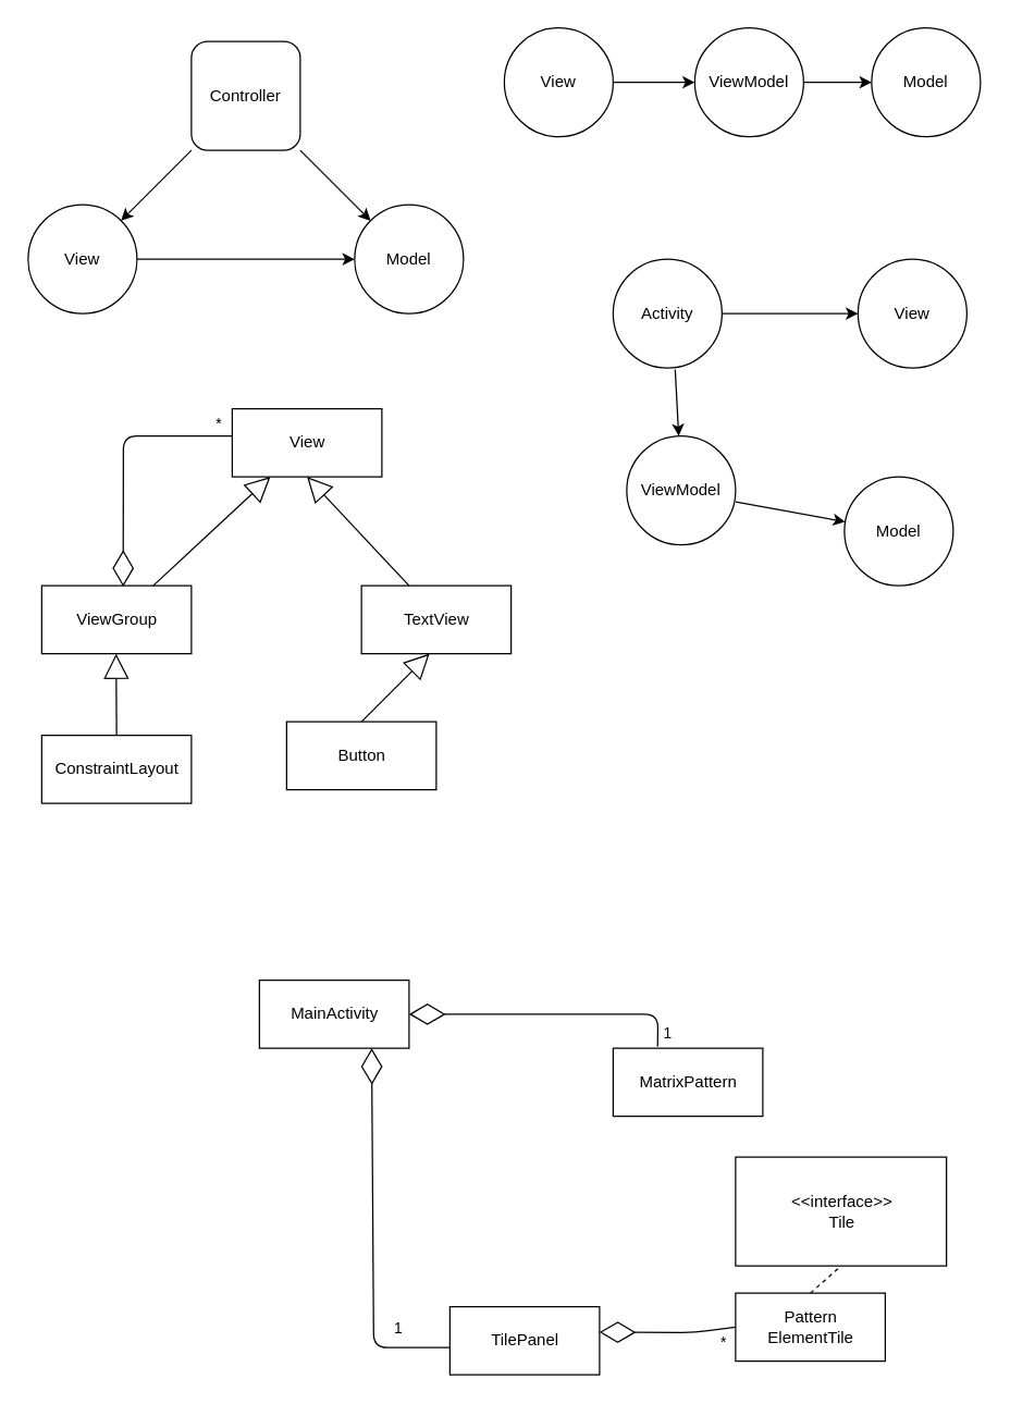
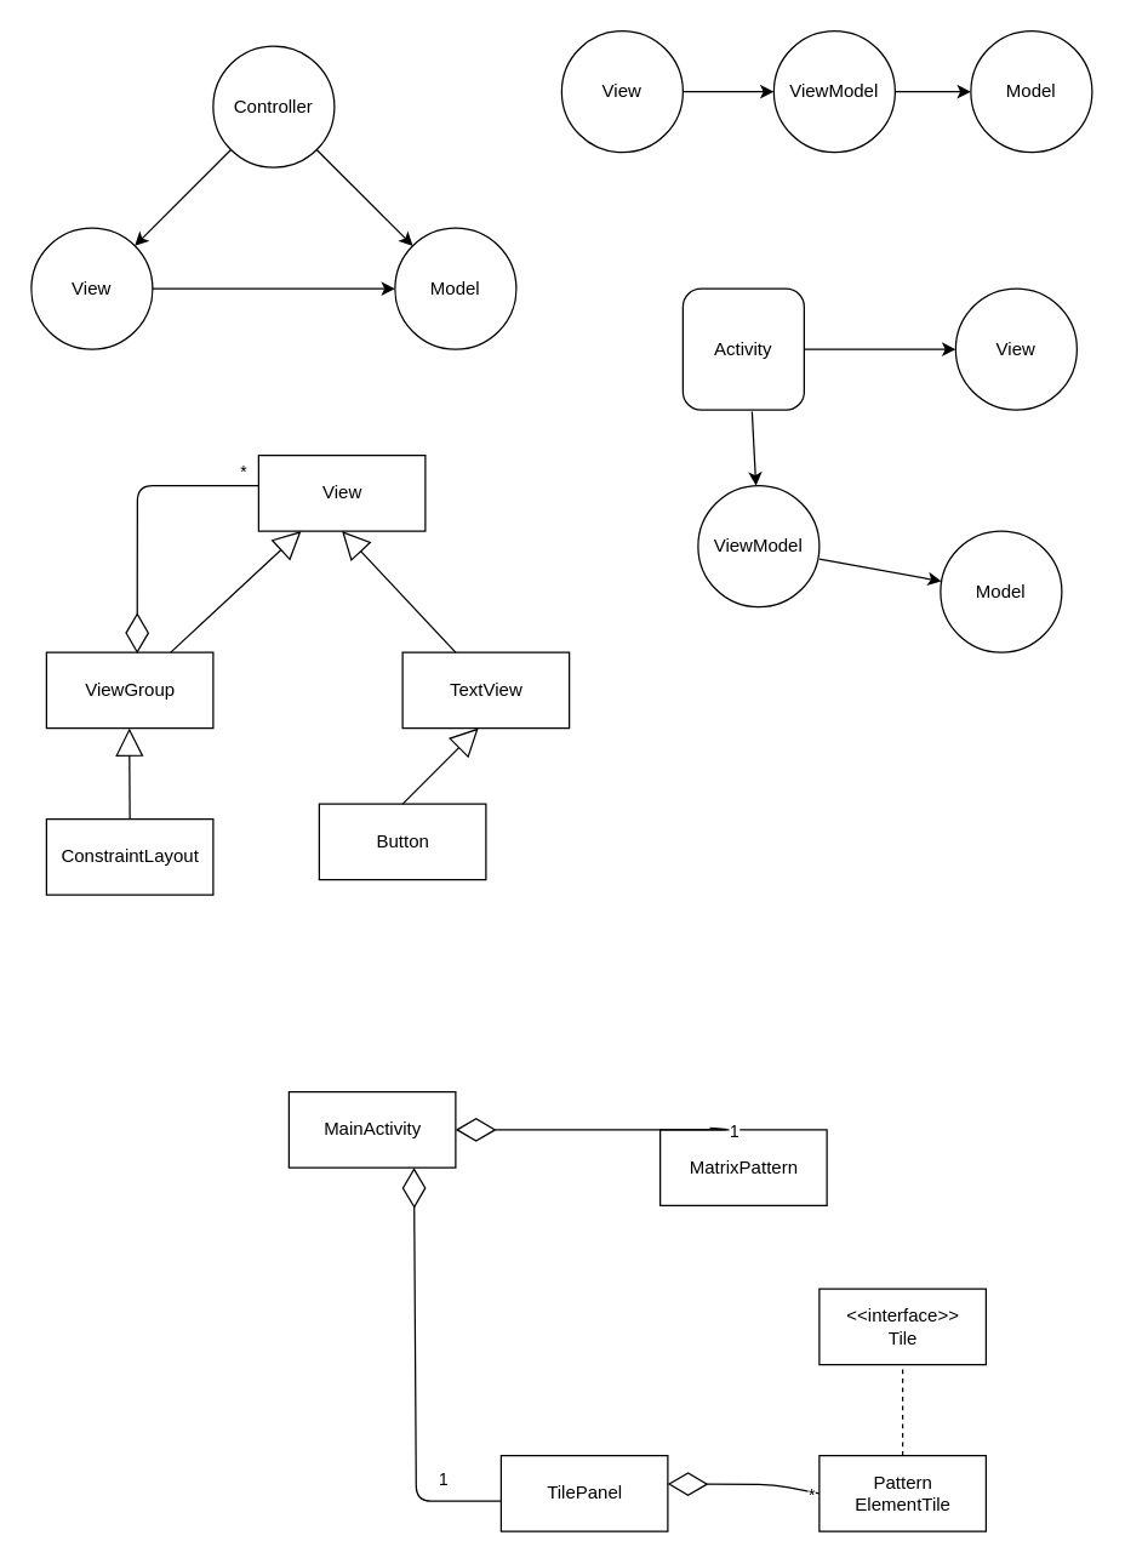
- <mxCell id="4" value="Controller" style="whiteSpace=wrap;html=1;aspect=fixed;rounded=1;" parent="1" vertex="1"><mxGeometry x="140" y="30" width="80" height="80" as="geometry" /></mxCell>
+ <mxCell id="4" value="Controller" style="ellipse;whiteSpace=wrap;html=1;aspect=fixed;" parent="1" vertex="1"><mxGeometry x="140" y="30" width="80" height="80" as="geometry" /></mxCell>
- <mxCell id="36" value="Activity" style="ellipse;whiteSpace=wrap;html=1;aspect=fixed;" parent="1" vertex="1"><mxGeometry x="450" y="190" width="80" height="80" as="geometry" /></mxCell>
+ <mxCell id="36" value="Activity" style="whiteSpace=wrap;html=1;aspect=fixed;rounded=1;" parent="1" vertex="1"><mxGeometry x="450" y="190" width="80" height="80" as="geometry" /></mxCell>
- <mxCell id="19" value="MatrixPattern" style="html=1;" parent="1" vertex="1"><mxGeometry x="450" y="770" width="110" height="50" as="geometry" /></mxCell>
+ <mxCell id="19" value="MatrixPattern" style="html=1;" parent="1" vertex="1"><mxGeometry x="435" y="745" width="110" height="50" as="geometry" /></mxCell>
- <mxCell id="28" value="&amp;lt;&amp;lt;interface&amp;gt;&amp;gt;&lt;br&gt;Tile" style="html=1;" parent="1" vertex="1"><mxGeometry x="540" y="850" width="155" height="80" as="geometry" /></mxCell>
+ <mxCell id="28" value="&amp;lt;&amp;lt;interface&amp;gt;&amp;gt;&lt;br&gt;Tile" style="html=1;" parent="1" vertex="1"><mxGeometry x="540" y="850" width="110" height="50" as="geometry" /></mxCell>
- <mxCell id="29" value="Pattern&lt;br&gt;ElementTile" style="html=1;" parent="1" vertex="1"><mxGeometry x="540" y="950" width="110" height="50" as="geometry" /></mxCell>
+ <mxCell id="29" value="Pattern&lt;br&gt;ElementTile" style="html=1;" parent="1" vertex="1"><mxGeometry x="540" y="960" width="110" height="50" as="geometry" /></mxCell>
